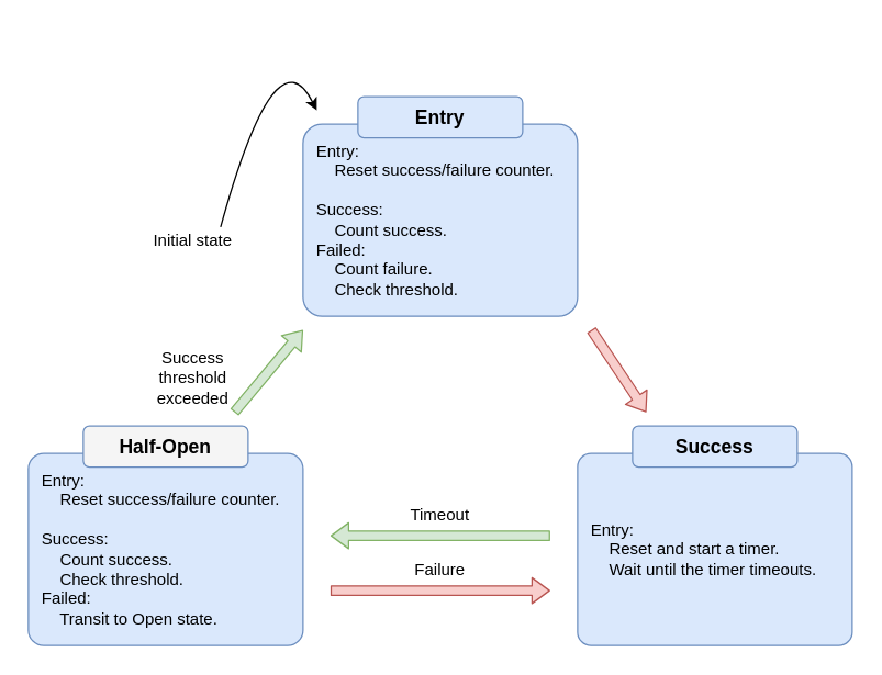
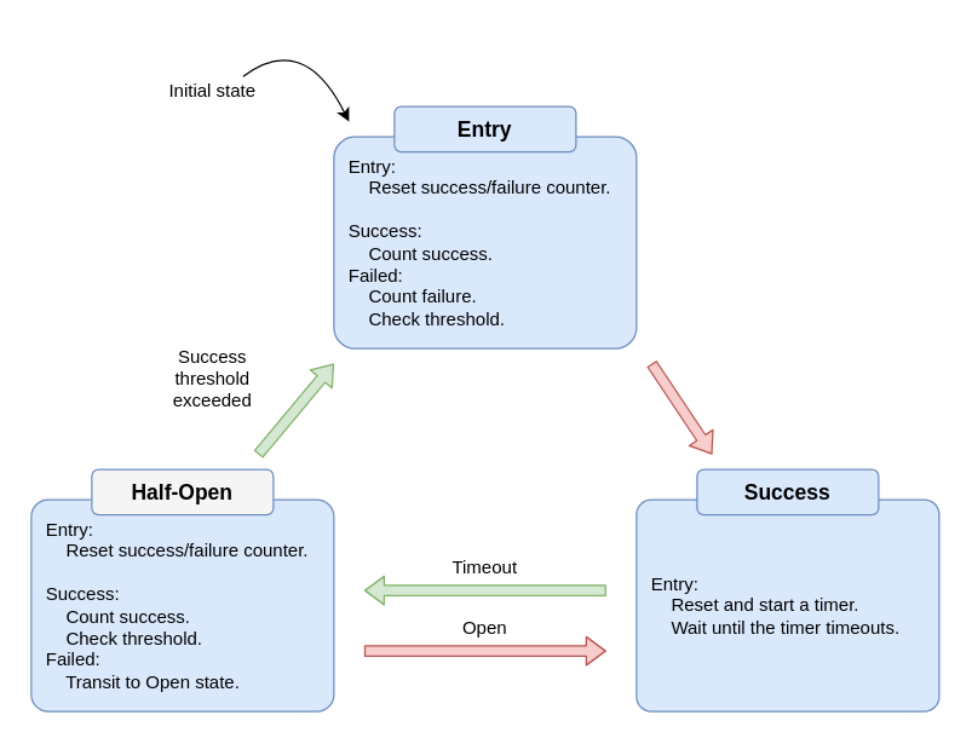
- <mxCell id="9" value="Initial state" style="text;html=1;strokeColor=none;fillColor=none;align=center;verticalAlign=middle;whiteSpace=wrap;rounded=0;" vertex="1" parent="1"><mxGeometry x="100" y="165" width="80" height="20" as="geometry" /></mxCell>
+ <mxCell id="9" value="Initial state" style="text;html=1;strokeColor=none;fillColor=none;align=center;verticalAlign=middle;whiteSpace=wrap;rounded=0;" vertex="1" parent="1"><mxGeometry x="100" y="50" width="80" height="20" as="geometry" /></mxCell>
- <mxCell id="16" value="Success threshold exceeded" style="text;html=1;strokeColor=none;fillColor=none;align=center;verticalAlign=middle;whiteSpace=wrap;rounded=0;" vertex="1" parent="1"><mxGeometry x="100" y="255" width="80" height="40" as="geometry" /></mxCell>
+ <mxCell id="16" value="Success threshold exceeded" style="text;html=1;strokeColor=none;fillColor=none;align=center;verticalAlign=middle;whiteSpace=wrap;rounded=0;" vertex="1" parent="1"><mxGeometry x="100" y="230" width="80" height="40" as="geometry" /></mxCell>
- <mxCell id="15" value="Failure" style="text;html=1;strokeColor=none;fillColor=none;align=center;verticalAlign=middle;whiteSpace=wrap;rounded=0;" vertex="1" parent="1"><mxGeometry x="290" y="410" width="60" height="10" as="geometry" /></mxCell>
+ <mxCell id="15" value="Open" style="text;html=1;strokeColor=none;fillColor=none;align=center;verticalAlign=middle;whiteSpace=wrap;rounded=0;" vertex="1" parent="1"><mxGeometry x="290" y="410" width="60" height="10" as="geometry" /></mxCell>
